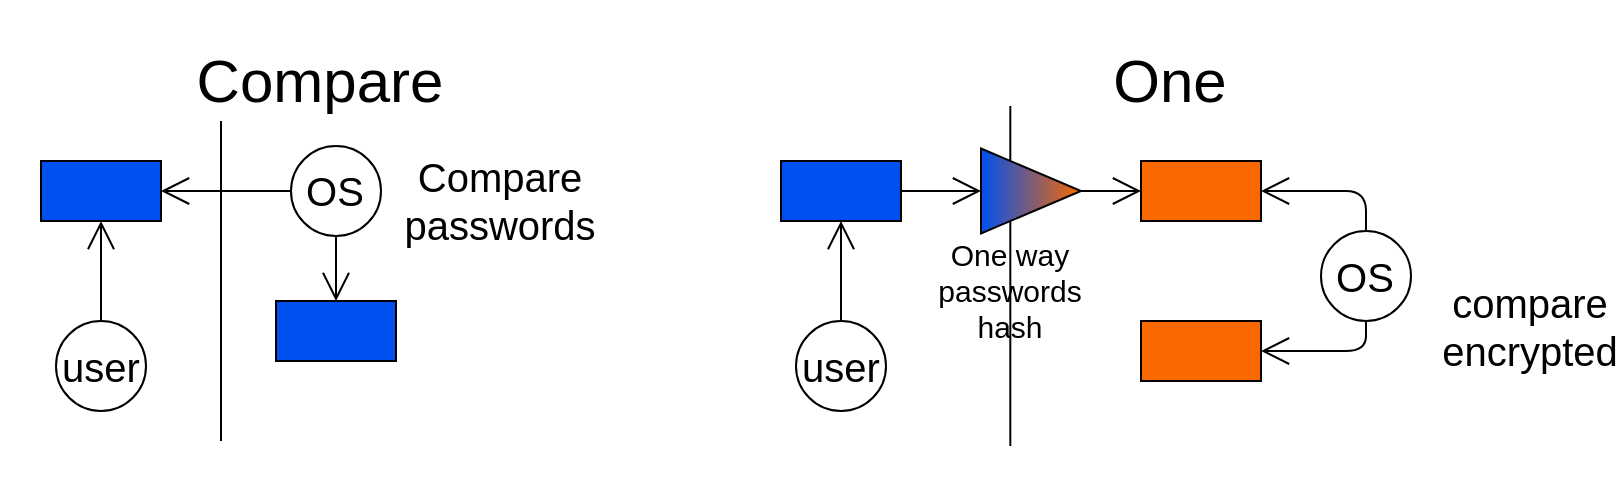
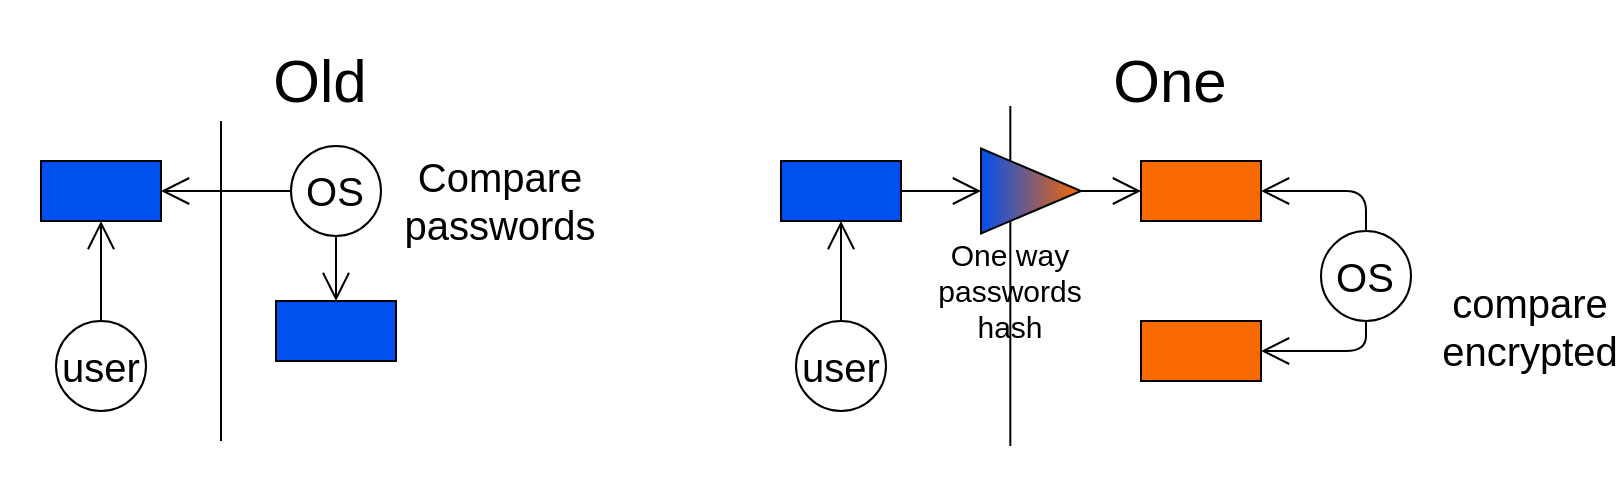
- <mxCell id="2" value="Compare" style="text;html=1;strokeColor=none;fillColor=none;align=center;verticalAlign=middle;whiteSpace=wrap;rounded=0;fontSize=30;" vertex="1" parent="1"><mxGeometry x="20" y="20" width="280" height="40" as="geometry" /></mxCell>
+ <mxCell id="2" value="Old" style="text;html=1;strokeColor=none;fillColor=none;align=center;verticalAlign=middle;whiteSpace=wrap;rounded=0;fontSize=30;" vertex="1" parent="1"><mxGeometry x="20" y="20" width="280" height="40" as="geometry" /></mxCell>
